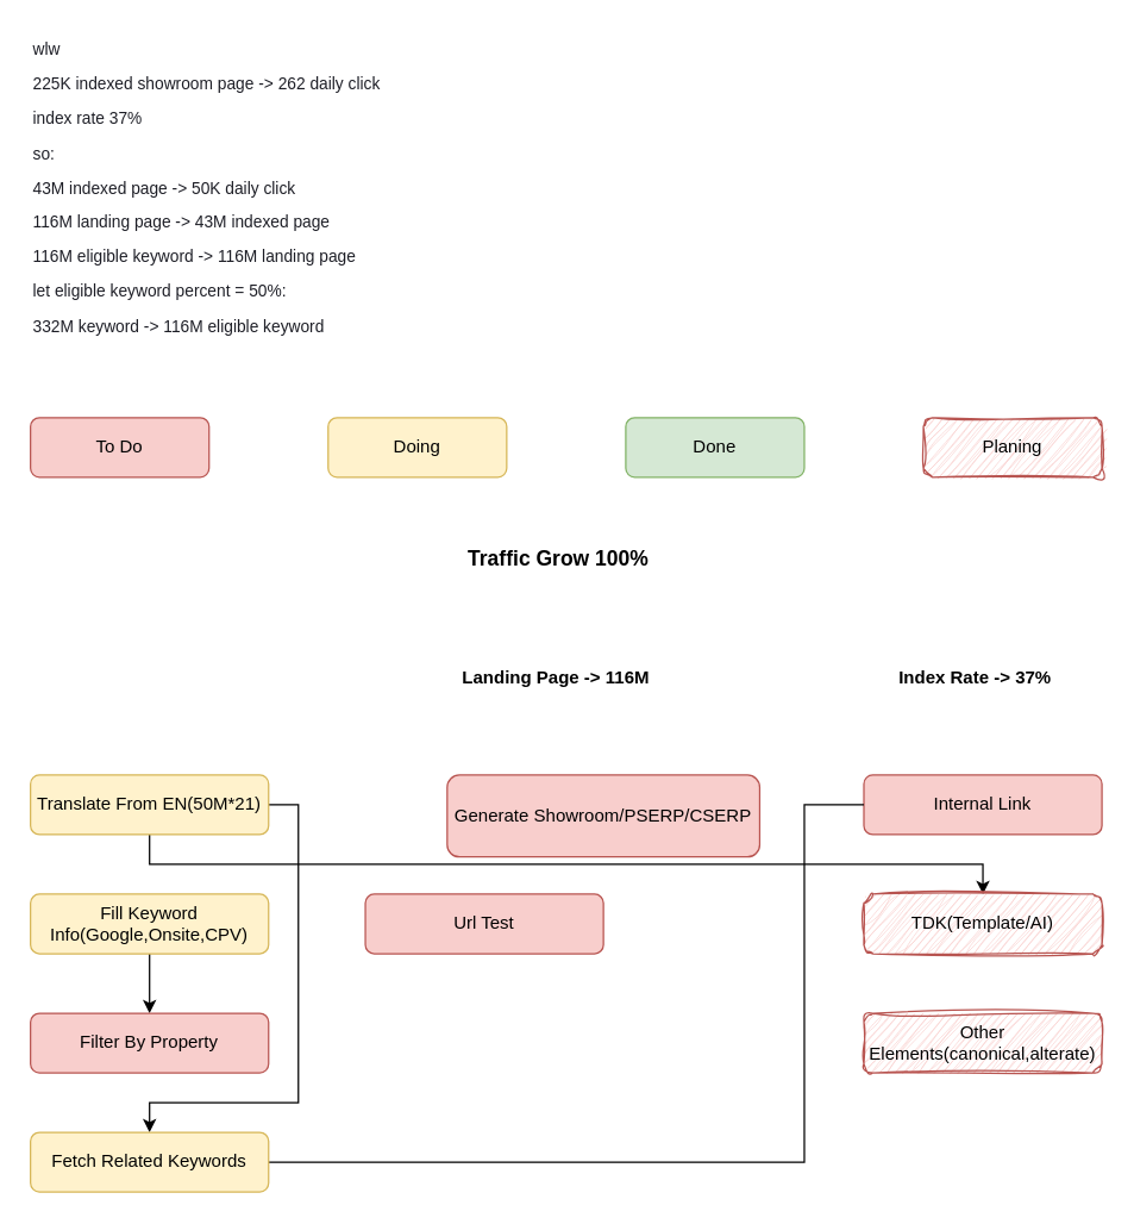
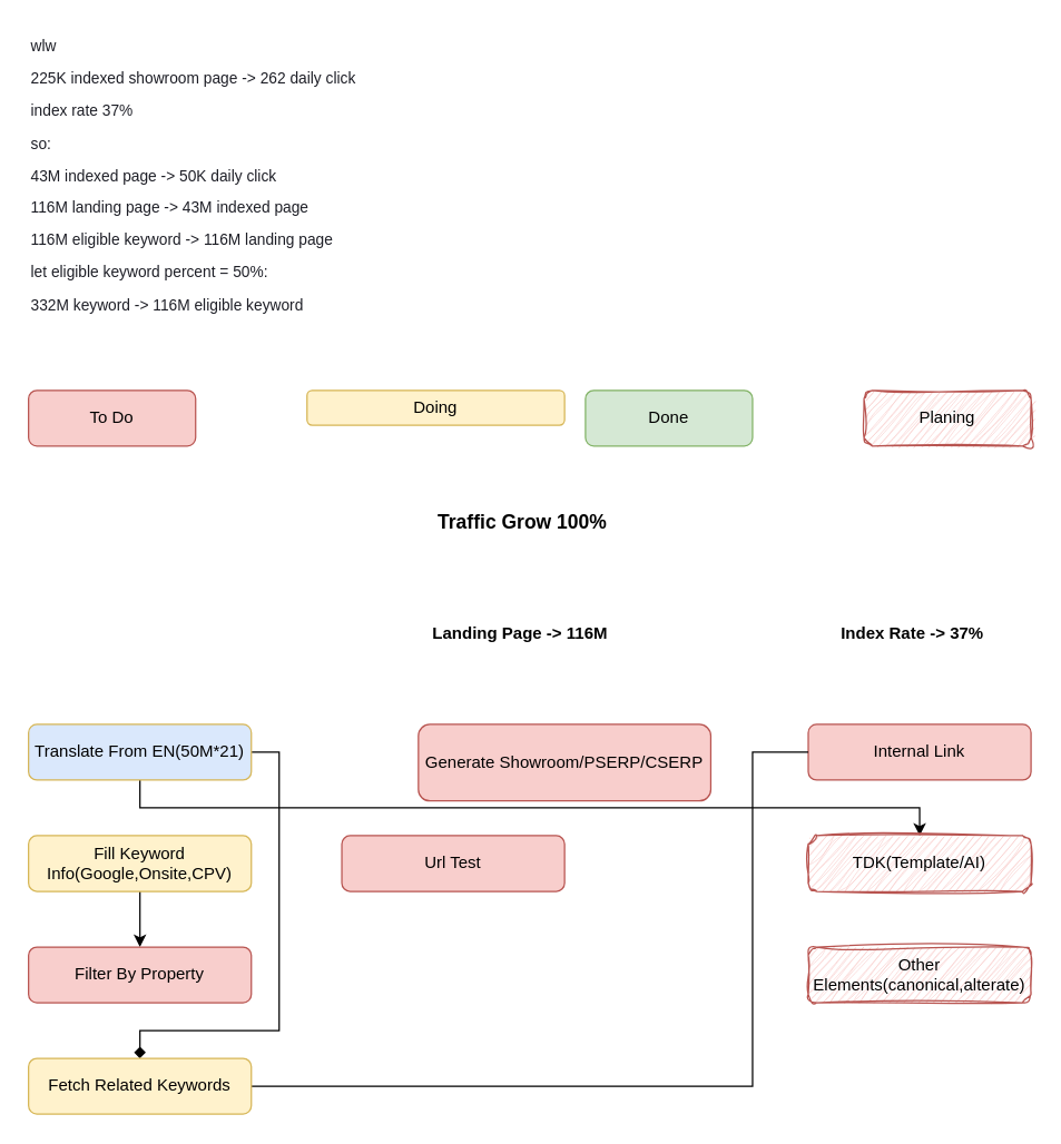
- <mxCell id="18" value="Doing" style="rounded=1;whiteSpace=wrap;html=1;fillColor=#fff2cc;strokeColor=#d6b656;" vertex="1" parent="1"><mxGeometry x="220" y="280" width="120" height="40" as="geometry" /></mxCell>
+ <mxCell id="18" value="Doing" style="rounded=1;whiteSpace=wrap;html=1;fillColor=#fff2cc;strokeColor=#d6b656;" vertex="1" parent="1"><mxGeometry x="220" y="280" width="185" height="25" as="geometry" /></mxCell>
- <mxCell id="8" value="Translate From EN(50M*21)" style="rounded=1;whiteSpace=wrap;html=1;fillColor=#fff2cc;strokeColor=#d6b656;" vertex="1" parent="1"><mxGeometry x="20" y="520" width="160" height="40" as="geometry" /></mxCell>
+ <mxCell id="8" value="Translate From EN(50M*21)" style="rounded=1;whiteSpace=wrap;html=1;fillColor=#dae8fc;strokeColor=#d6b656;" vertex="1" parent="1"><mxGeometry x="20" y="520" width="160" height="40" as="geometry" /></mxCell>
- <mxCell id="7" style="edgeStyle=orthogonalEdgeStyle;rounded=0;orthogonalLoop=1;jettySize=auto;html=1;exitX=1;exitY=0.5;exitDx=0;exitDy=0;entryX=0.5;entryY=0;entryDx=0;entryDy=0;" edge="1" parent="1" source="8" target="17"><mxGeometry relative="1" as="geometry"><Array as="points"><mxPoint x="200" y="540" /><mxPoint x="200" y="740" /><mxPoint x="100" y="740" /></Array></mxGeometry></mxCell>
+ <mxCell id="7" style="edgeStyle=orthogonalEdgeStyle;rounded=0;orthogonalLoop=1;jettySize=auto;html=1;exitX=1;exitY=0.5;exitDx=0;exitDy=0;entryX=0.5;entryY=0;entryDx=0;entryDy=0;endArrow=diamond;" edge="1" parent="1" source="8" target="17"><mxGeometry relative="1" as="geometry"><Array as="points"><mxPoint x="200" y="540" /><mxPoint x="200" y="740" /><mxPoint x="100" y="740" /></Array></mxGeometry></mxCell>
